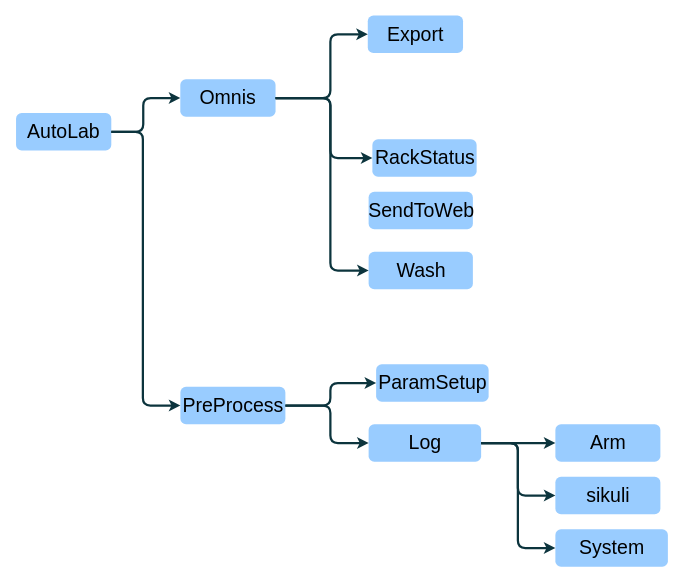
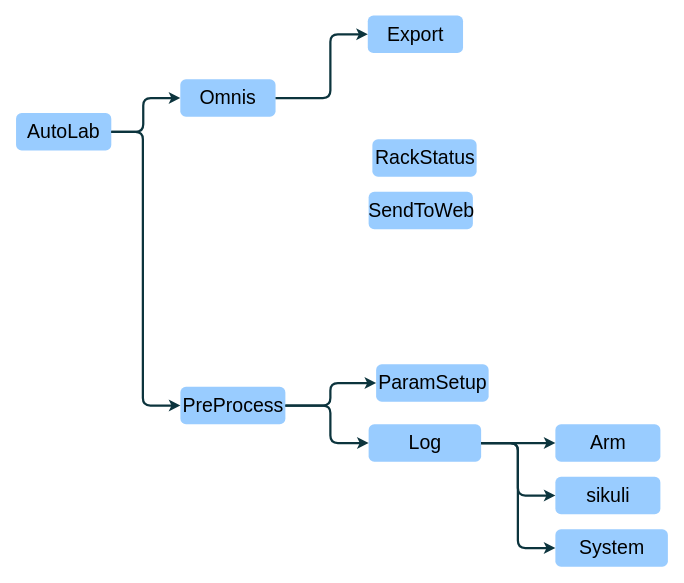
- <mxCell id="17" value="" style="edgeStyle=elbowEdgeStyle;elbow=horizontal;strokeWidth=3;strokeColor=#0C343D;fontFamily=Helvetica;html=1;entryX=0;entryY=0.5;entryDx=0;entryDy=0;exitX=1;exitY=0.5;exitDx=0;exitDy=0;" edge="1" parent="1" source="4" target="8"><mxGeometry x="58.949" y="805" width="131.973" height="100" as="geometry"><mxPoint x="377" y="140" as="sourcePoint" /><mxPoint x="501" y="130" as="targetPoint" /><Array as="points"><mxPoint x="440" y="175" /><mxPoint x="460" y="95" /><mxPoint x="452.5" y="179.5" /><mxPoint x="452.5" y="179.5" /><mxPoint x="444.5" y="232" /></Array></mxGeometry></mxCell>
- <mxCell id="18" value="" style="edgeStyle=elbowEdgeStyle;elbow=horizontal;strokeWidth=3;strokeColor=#0C343D;fontFamily=Helvetica;html=1;entryX=0;entryY=0.5;entryDx=0;entryDy=0;exitX=1;exitY=0.5;exitDx=0;exitDy=0;" edge="1" parent="1" source="4" target="10"><mxGeometry x="78.949" y="825" width="131.973" height="100" as="geometry"><mxPoint x="377" y="140" as="sourcePoint" /><mxPoint x="501" y="290" as="targetPoint" /><Array as="points"><mxPoint x="440" y="325" /><mxPoint x="450" y="245" /><mxPoint x="470" y="160" /><mxPoint x="480" y="115" /><mxPoint x="472.5" y="199.5" /><mxPoint x="472.5" y="199.5" /><mxPoint x="464.5" y="252" /></Array></mxGeometry></mxCell>
- <mxCell id="10" value="Wash" style="rounded=1;fillColor=#99CCFF;strokeColor=none;strokeWidth=2;fontFamily=Helvetica;html=1;gradientColor=none;fontSize=26;" vertex="1" parent="1"><mxGeometry x="491" y="335" width="139" height="50" as="geometry" /></mxCell>
